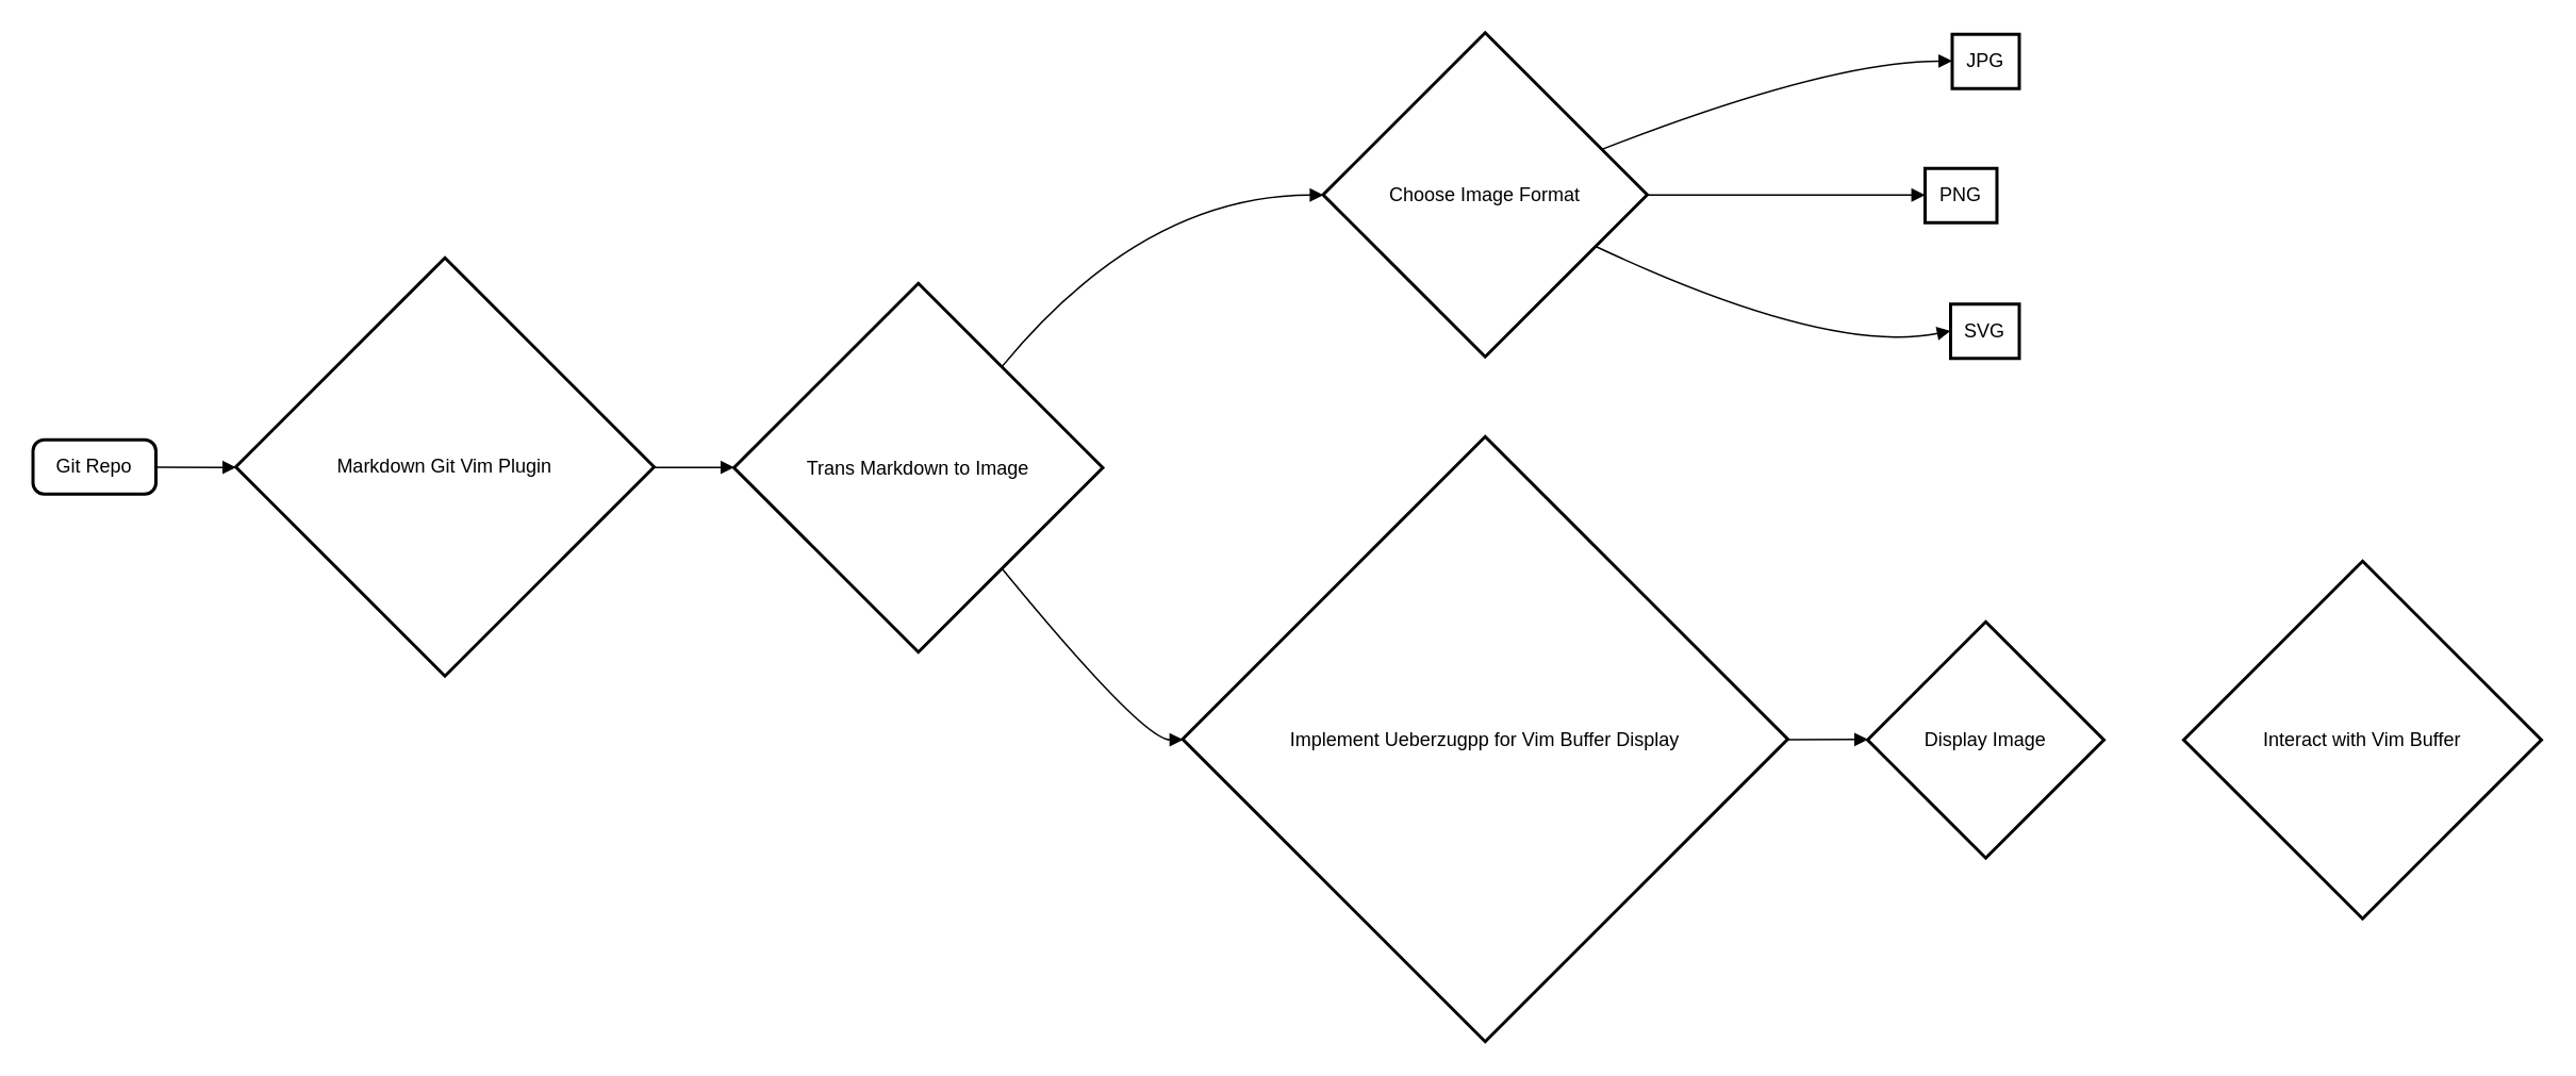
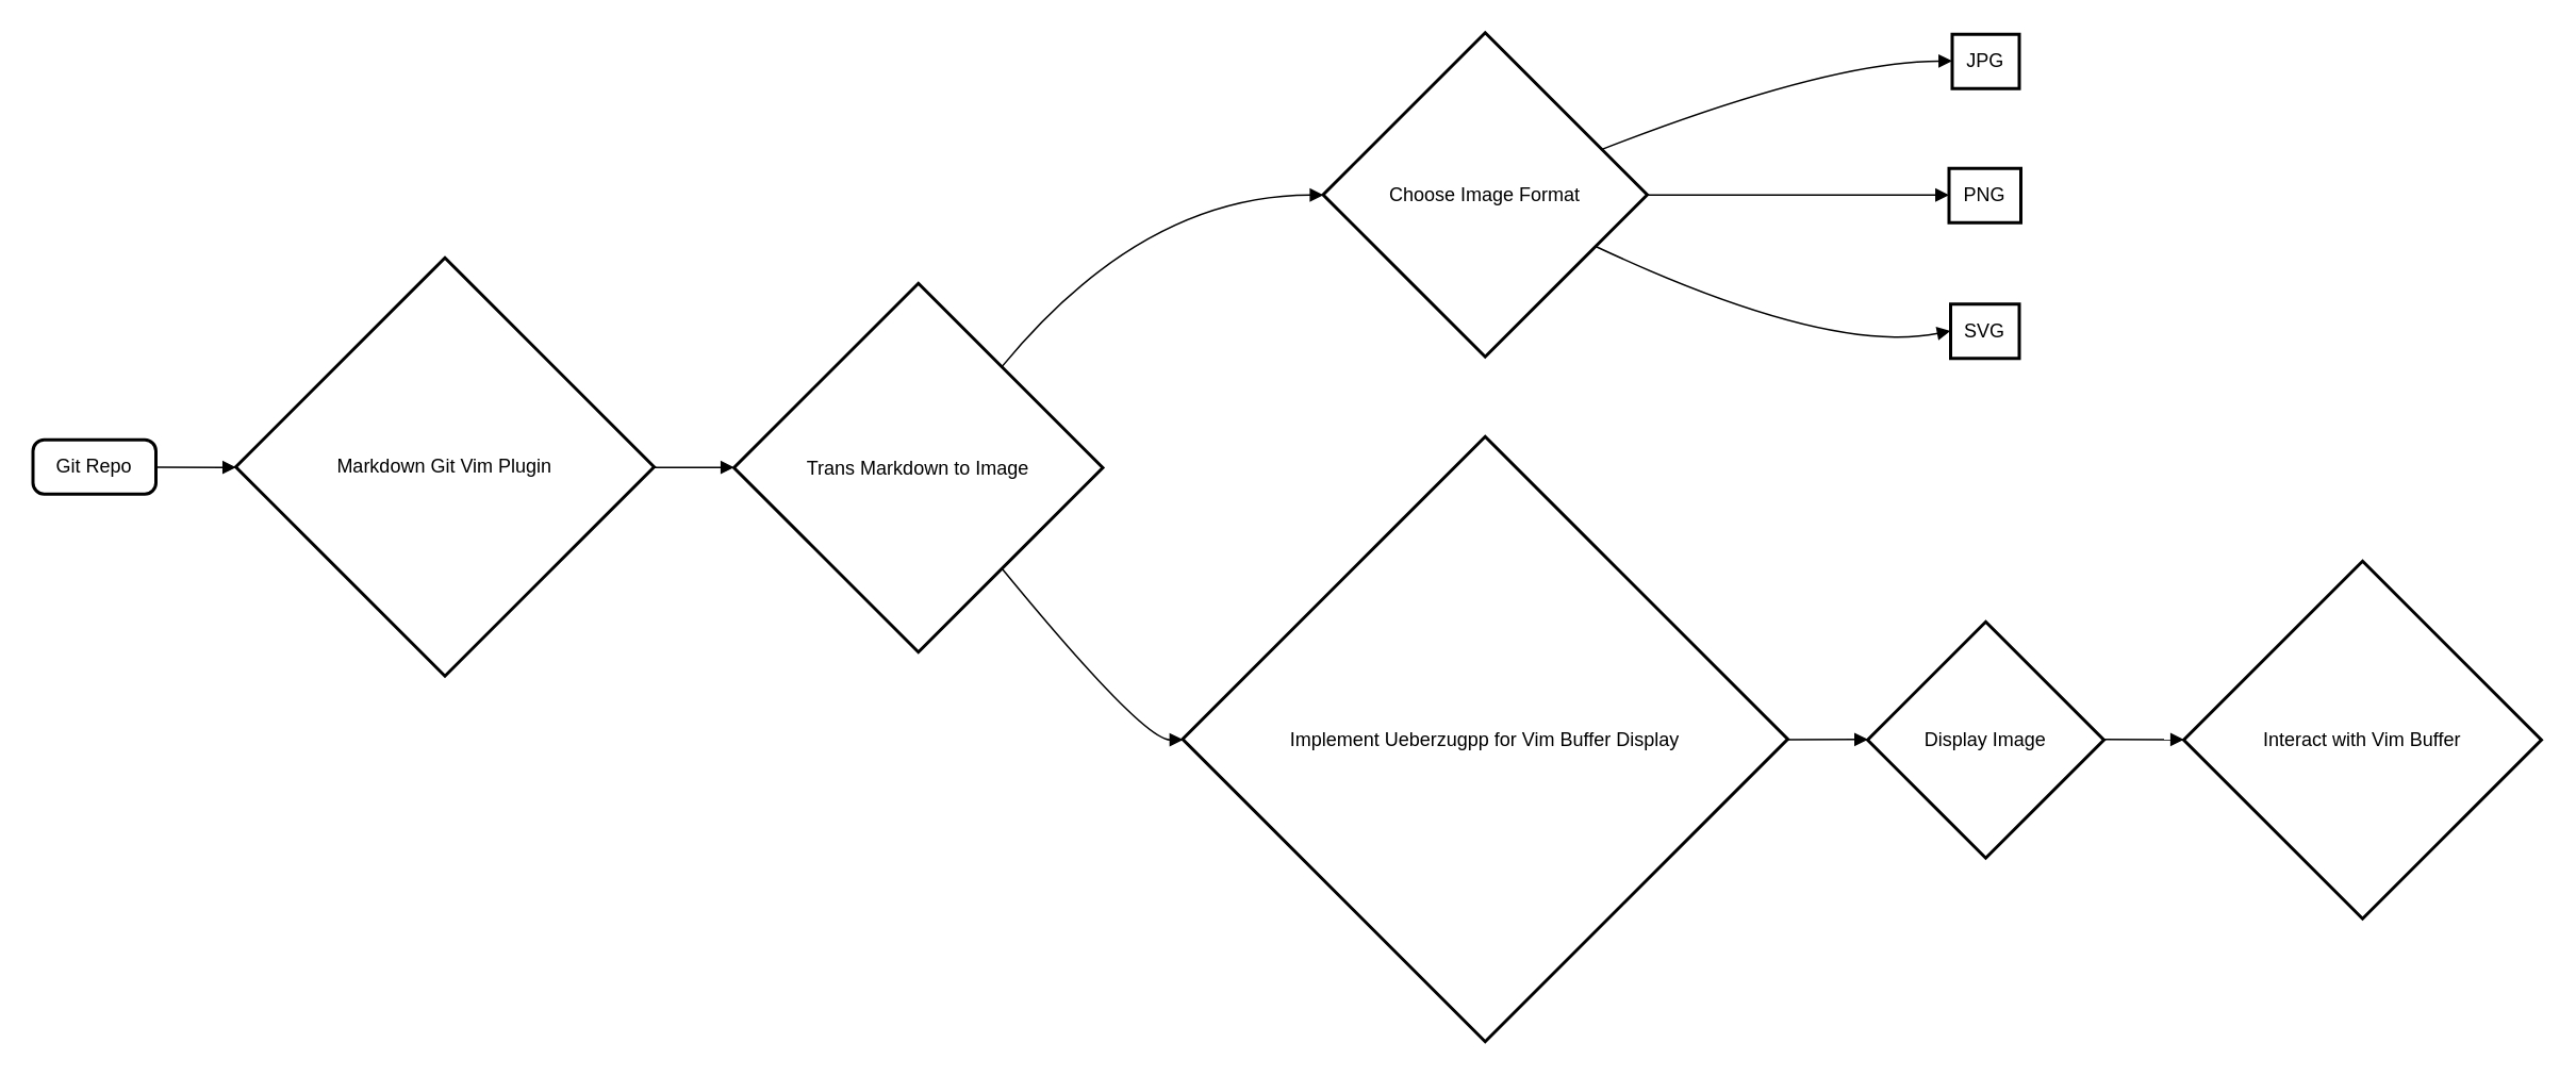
- <mxCell id="7" value="PNG" style="whiteSpace=wrap;strokeWidth=2;" parent="1" vertex="1"><mxGeometry x="1205" y="105" width="45" height="34" as="geometry" /></mxCell>
+ <mxCell id="7" value="PNG" style="whiteSpace=wrap;strokeWidth=2;" parent="1" vertex="1"><mxGeometry x="1220" y="105" width="45" height="34" as="geometry" /></mxCell>
+ <mxCell id="20" value="" style="curved=1;startArrow=none;endArrow=block;exitX=0.999;exitY=0.498;entryX=-0.001;entryY=0.499;" parent="1" source="10" target="11" edge="1"><mxGeometry relative="1" as="geometry"><Array as="points" /></mxGeometry></mxCell>
